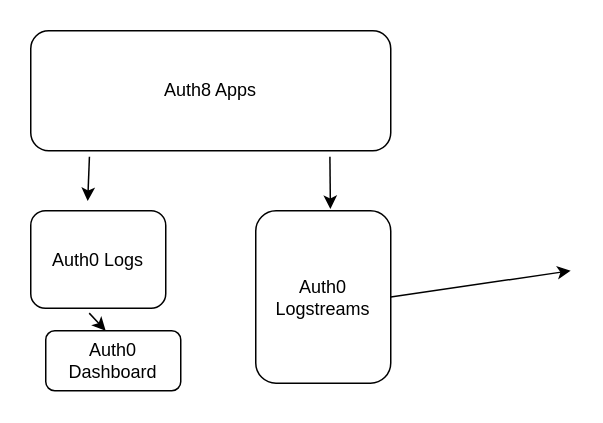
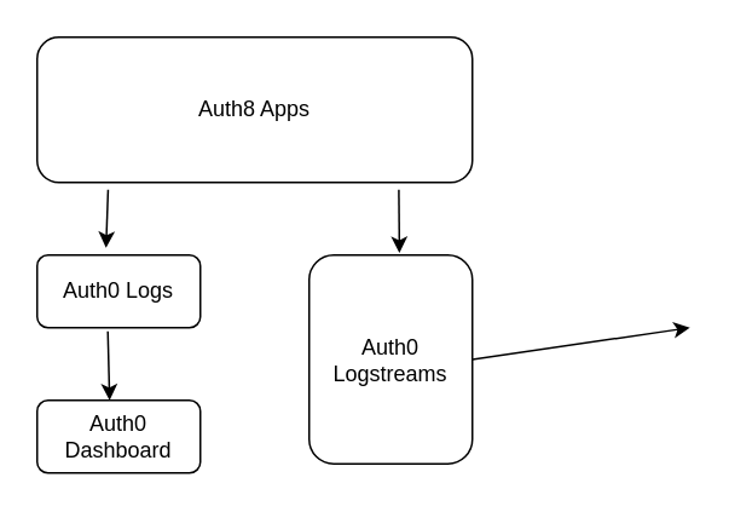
- <mxCell id="3" value="Auth0 Logs" style="rounded=1;whiteSpace=wrap;html=1;fontSize=12;glass=0;strokeWidth=1;shadow=0;" vertex="1" parent="1"><mxGeometry x="20" y="140" width="90" height="65" as="geometry" /></mxCell>
+ <mxCell id="3" value="Auth0 Logs" style="rounded=1;whiteSpace=wrap;html=1;fontSize=12;glass=0;strokeWidth=1;shadow=0;" vertex="1" parent="1"><mxGeometry x="20" y="140" width="90" height="40" as="geometry" /></mxCell>
- <mxCell id="5" value="Auth0 Dashboard" style="rounded=1;whiteSpace=wrap;html=1;fontSize=12;glass=0;strokeWidth=1;shadow=0;" vertex="1" parent="1"><mxGeometry x="30" y="220" width="90" height="40" as="geometry" /></mxCell>
+ <mxCell id="5" value="Auth0 Dashboard" style="rounded=1;whiteSpace=wrap;html=1;fontSize=12;glass=0;strokeWidth=1;shadow=0;" vertex="1" parent="1"><mxGeometry x="20" y="220" width="90" height="40" as="geometry" /></mxCell>
